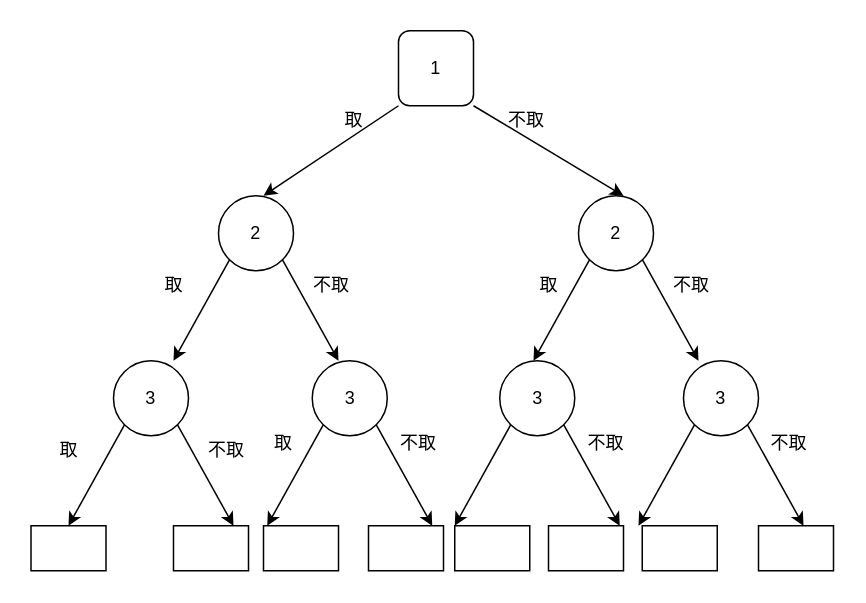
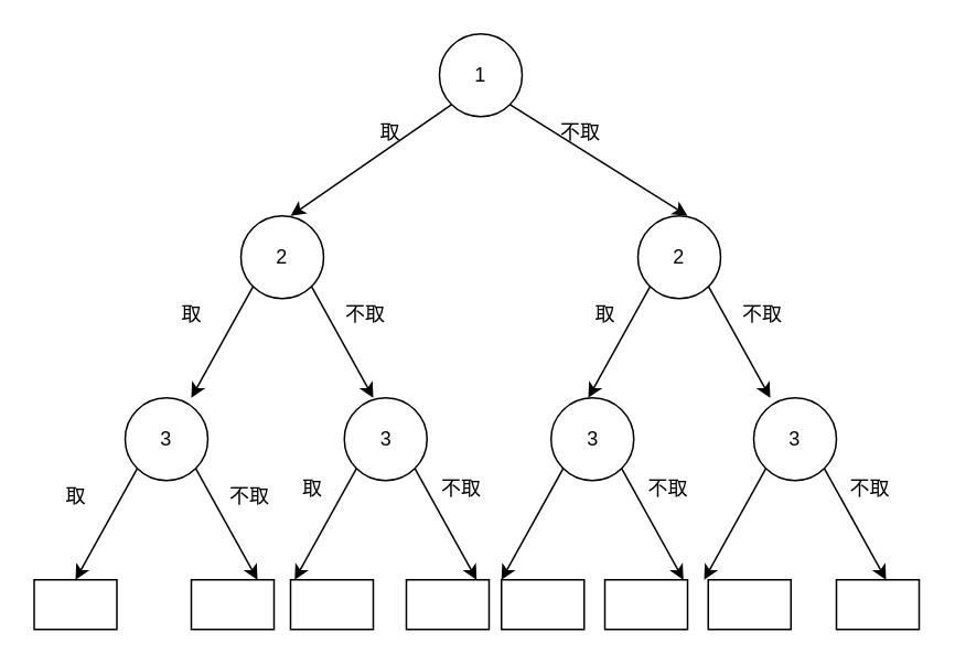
- <mxCell id="2" value="1" style="whiteSpace=wrap;html=1;aspect=fixed;rounded=1;" vertex="1" parent="1"><mxGeometry x="265" y="20" width="50" height="50" as="geometry" /></mxCell>
+ <mxCell id="2" value="1" style="ellipse;whiteSpace=wrap;html=1;aspect=fixed;" vertex="1" parent="1"><mxGeometry x="265" y="20" width="50" height="50" as="geometry" /></mxCell>
